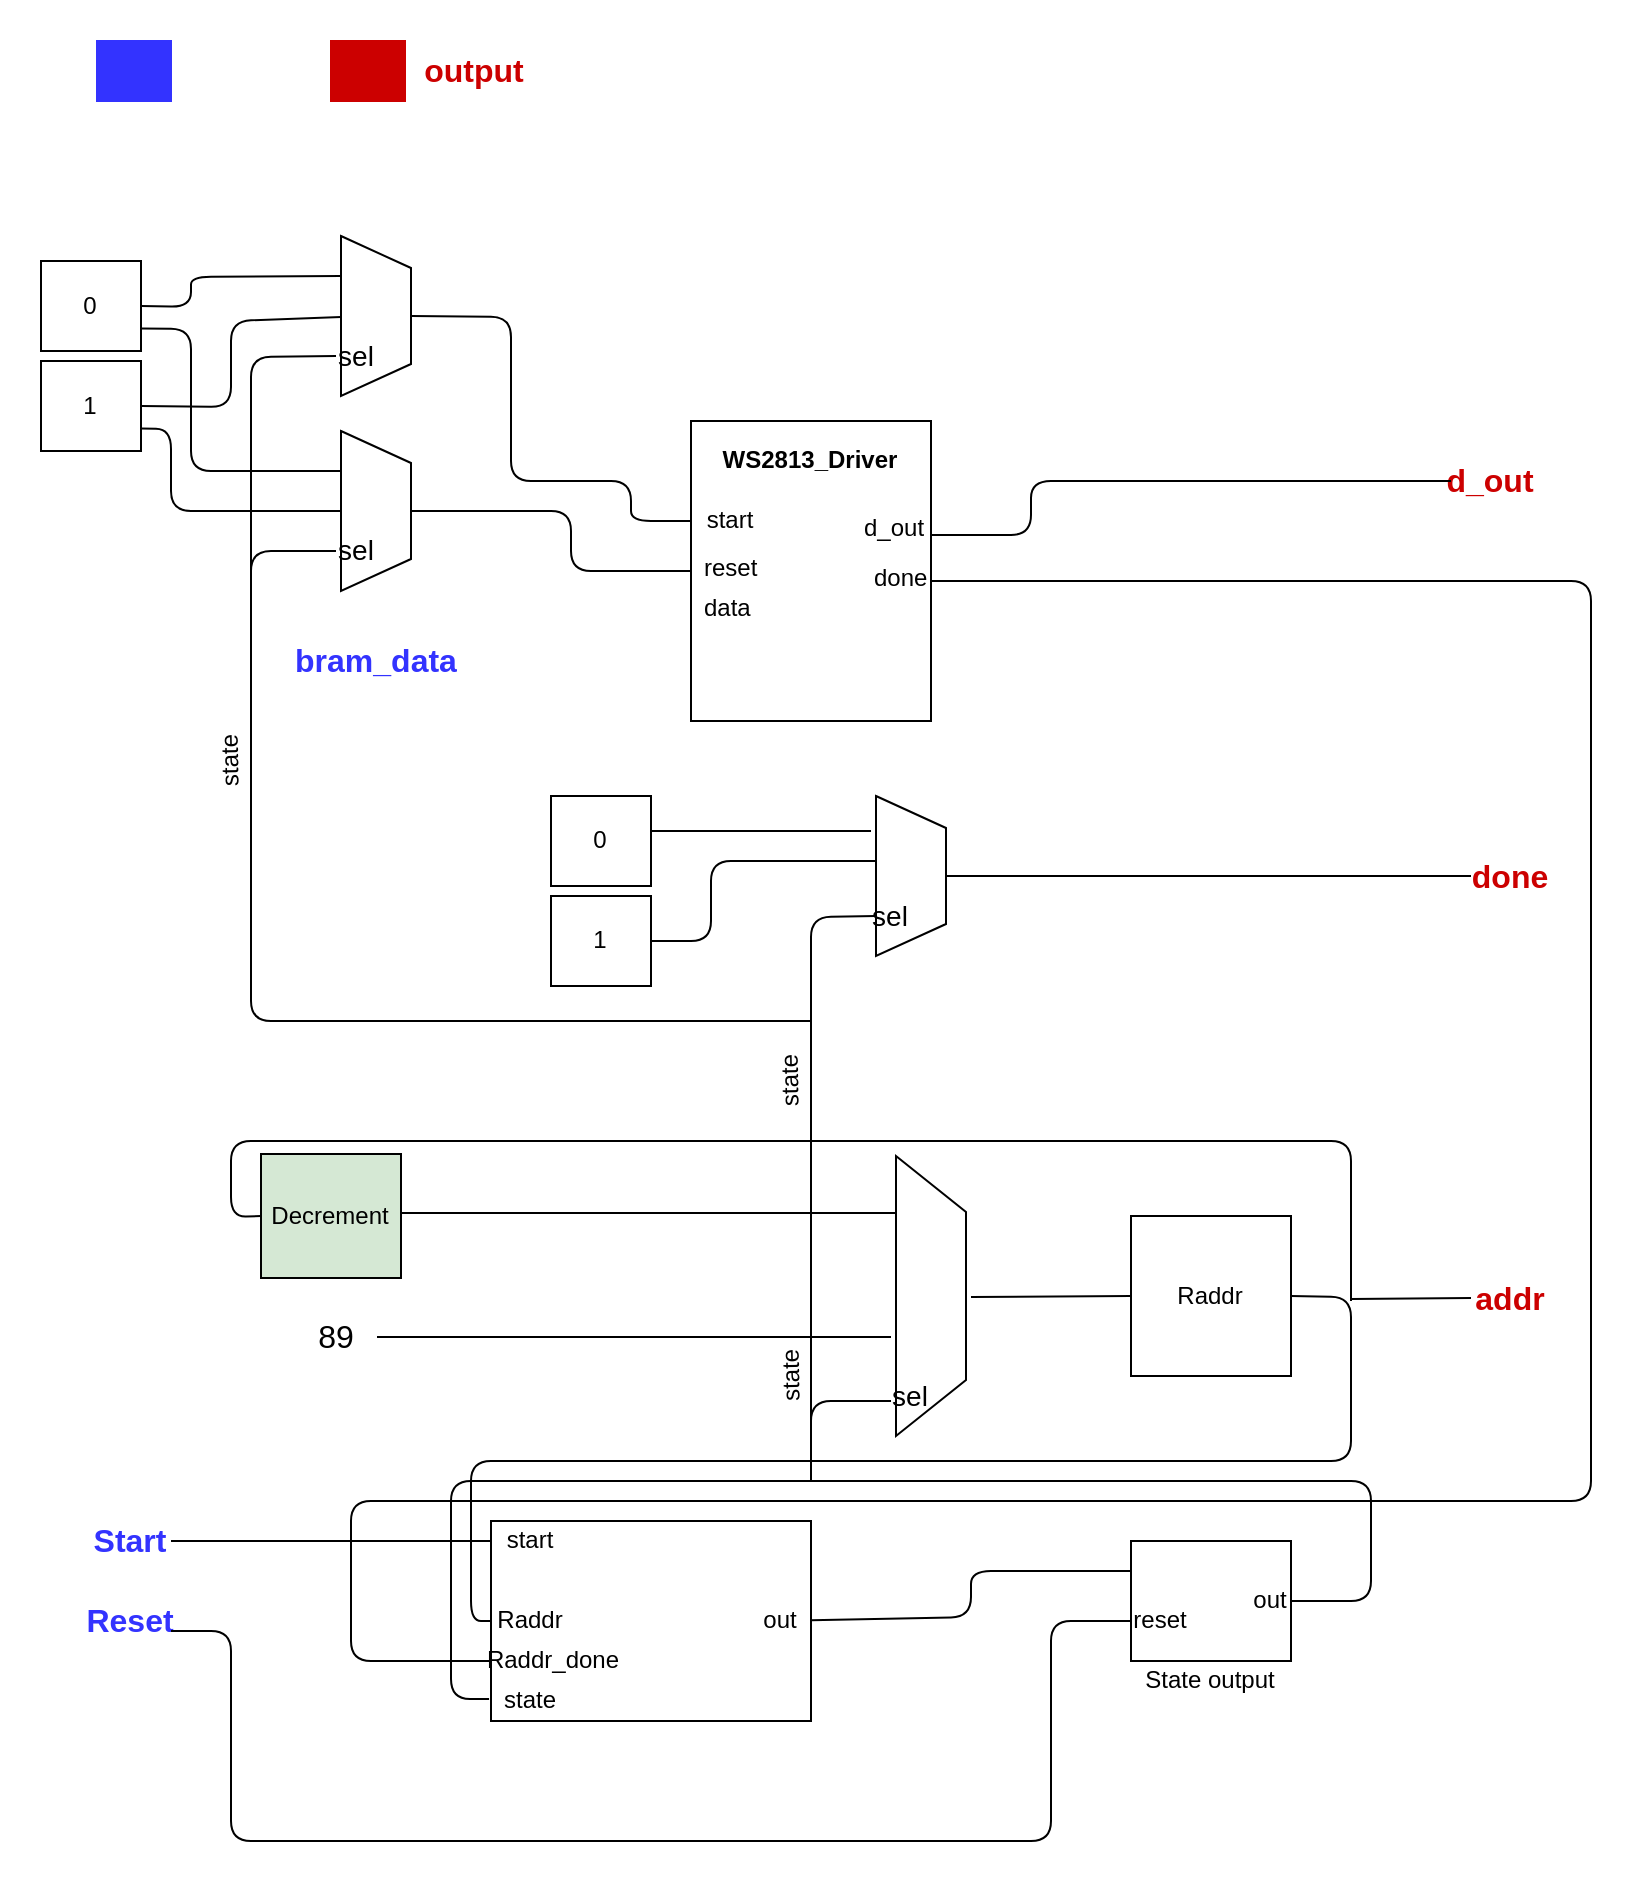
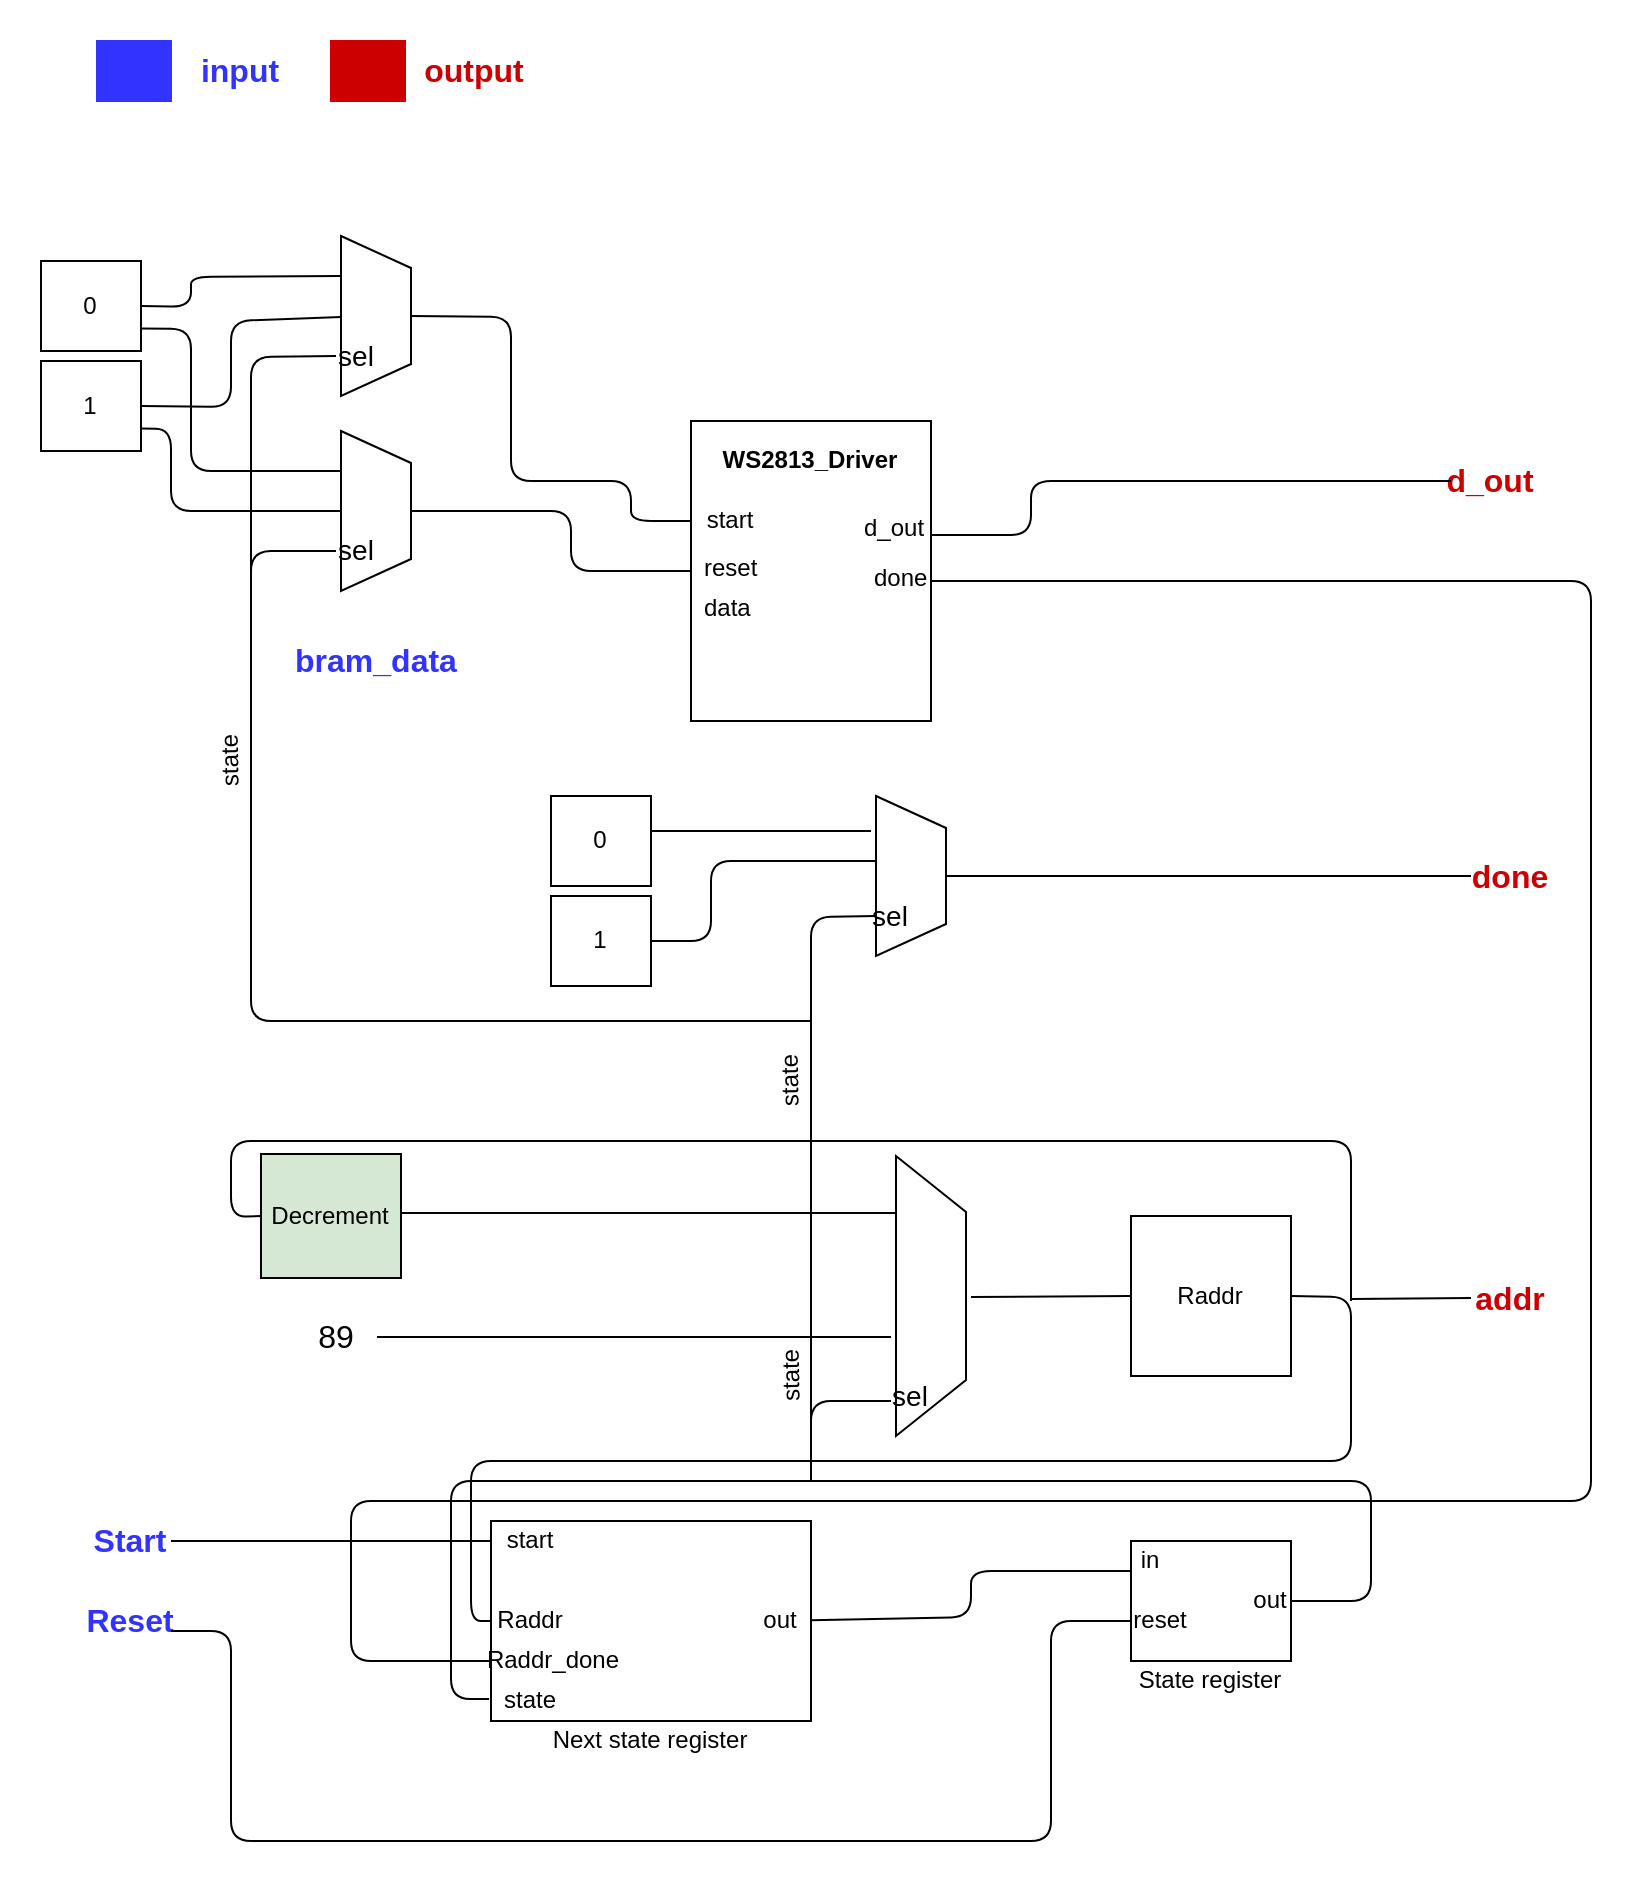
+ <mxCell id="68" value="&lt;span style=&quot;font-size: 16px&quot;&gt;&lt;font color=&quot;#3333ff&quot;&gt;&lt;b&gt;input&lt;/b&gt;&lt;/font&gt;&lt;/span&gt;" style="text;html=1;strokeColor=none;fillColor=none;align=center;verticalAlign=middle;whiteSpace=wrap;rounded=0;" vertex="1" parent="1"><mxGeometry x="95" y="25" width="50" height="20" as="geometry" /></mxCell>
+ <mxCell id="15" value="in" style="text;html=1;strokeColor=none;fillColor=none;align=center;verticalAlign=middle;whiteSpace=wrap;rounded=0;" vertex="1" parent="1"><mxGeometry x="565" y="770" width="20" height="20" as="geometry" /></mxCell>
- <mxCell id="6" value="State output" style="text;html=1;strokeColor=none;fillColor=none;align=center;verticalAlign=middle;whiteSpace=wrap;rounded=0;" vertex="1" parent="1"><mxGeometry x="555" y="830" width="100" height="20" as="geometry" /></mxCell>
+ <mxCell id="6" value="State register" style="text;html=1;strokeColor=none;fillColor=none;align=center;verticalAlign=middle;whiteSpace=wrap;rounded=0;" vertex="1" parent="1"><mxGeometry x="555" y="830" width="100" height="20" as="geometry" /></mxCell>
+ <mxCell id="4" value="Next state register" style="text;html=1;strokeColor=none;fillColor=none;align=center;verticalAlign=middle;whiteSpace=wrap;rounded=0;" vertex="1" parent="1"><mxGeometry x="275" y="860" width="100" height="20" as="geometry" /></mxCell>
